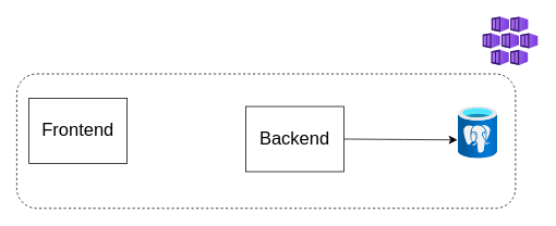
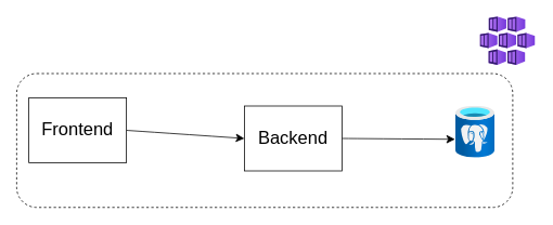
+ <mxCell id="3" style="edgeStyle=none;curved=1;rounded=0;orthogonalLoop=1;jettySize=auto;html=1;exitX=1;exitY=0.5;exitDx=0;exitDy=0;entryX=0;entryY=0.5;entryDx=0;entryDy=0;fontSize=12;startSize=8;endSize=8;" parent="1" source="4" target="8" edge="1"><mxGeometry relative="1" as="geometry" /></mxCell>
